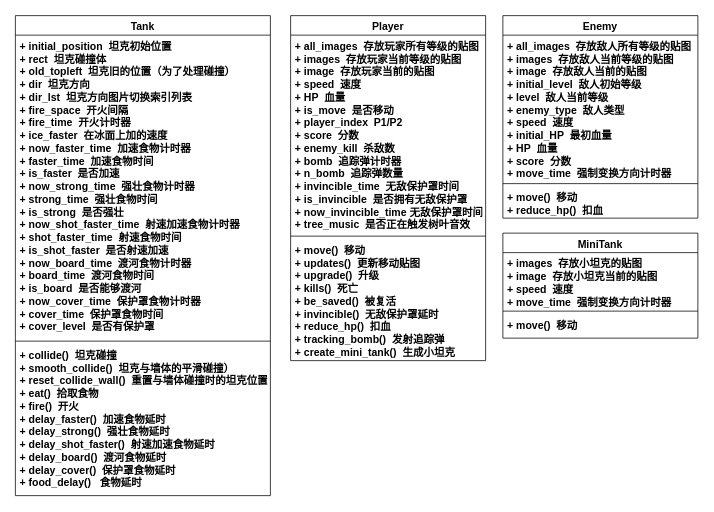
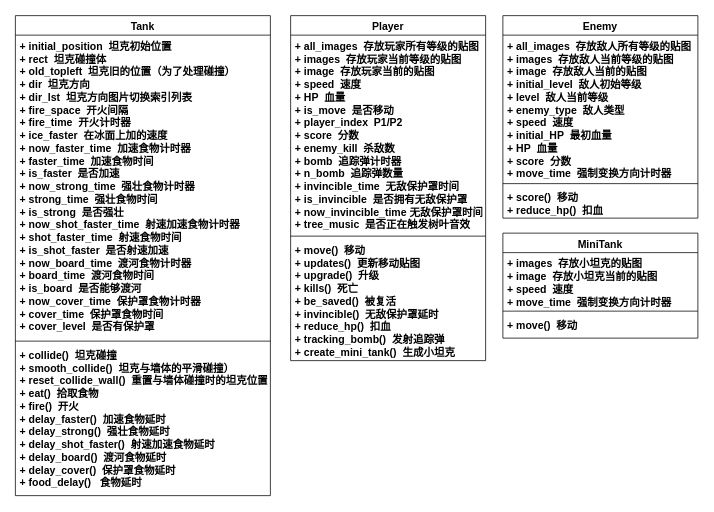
- <mxCell id="13" value="+ move()  移动&#10;+ reduce_hp()  扣血" style="text;strokeColor=none;fillColor=none;align=left;verticalAlign=top;spacingLeft=4;spacingRight=4;overflow=hidden;rotatable=0;points=[[0,0.5],[1,0.5]];portConstraint=eastwest;fontSize=14;fontStyle=1" vertex="1" parent="10"><mxGeometry y="228" width="260" height="42" as="geometry" /></mxCell>
+ <mxCell id="13" value="+ score()  移动&#10;+ reduce_hp()  扣血" style="text;strokeColor=none;fillColor=none;align=left;verticalAlign=top;spacingLeft=4;spacingRight=4;overflow=hidden;rotatable=0;points=[[0,0.5],[1,0.5]];portConstraint=eastwest;fontSize=14;fontStyle=1" vertex="1" parent="10"><mxGeometry y="228" width="260" height="42" as="geometry" /></mxCell>
